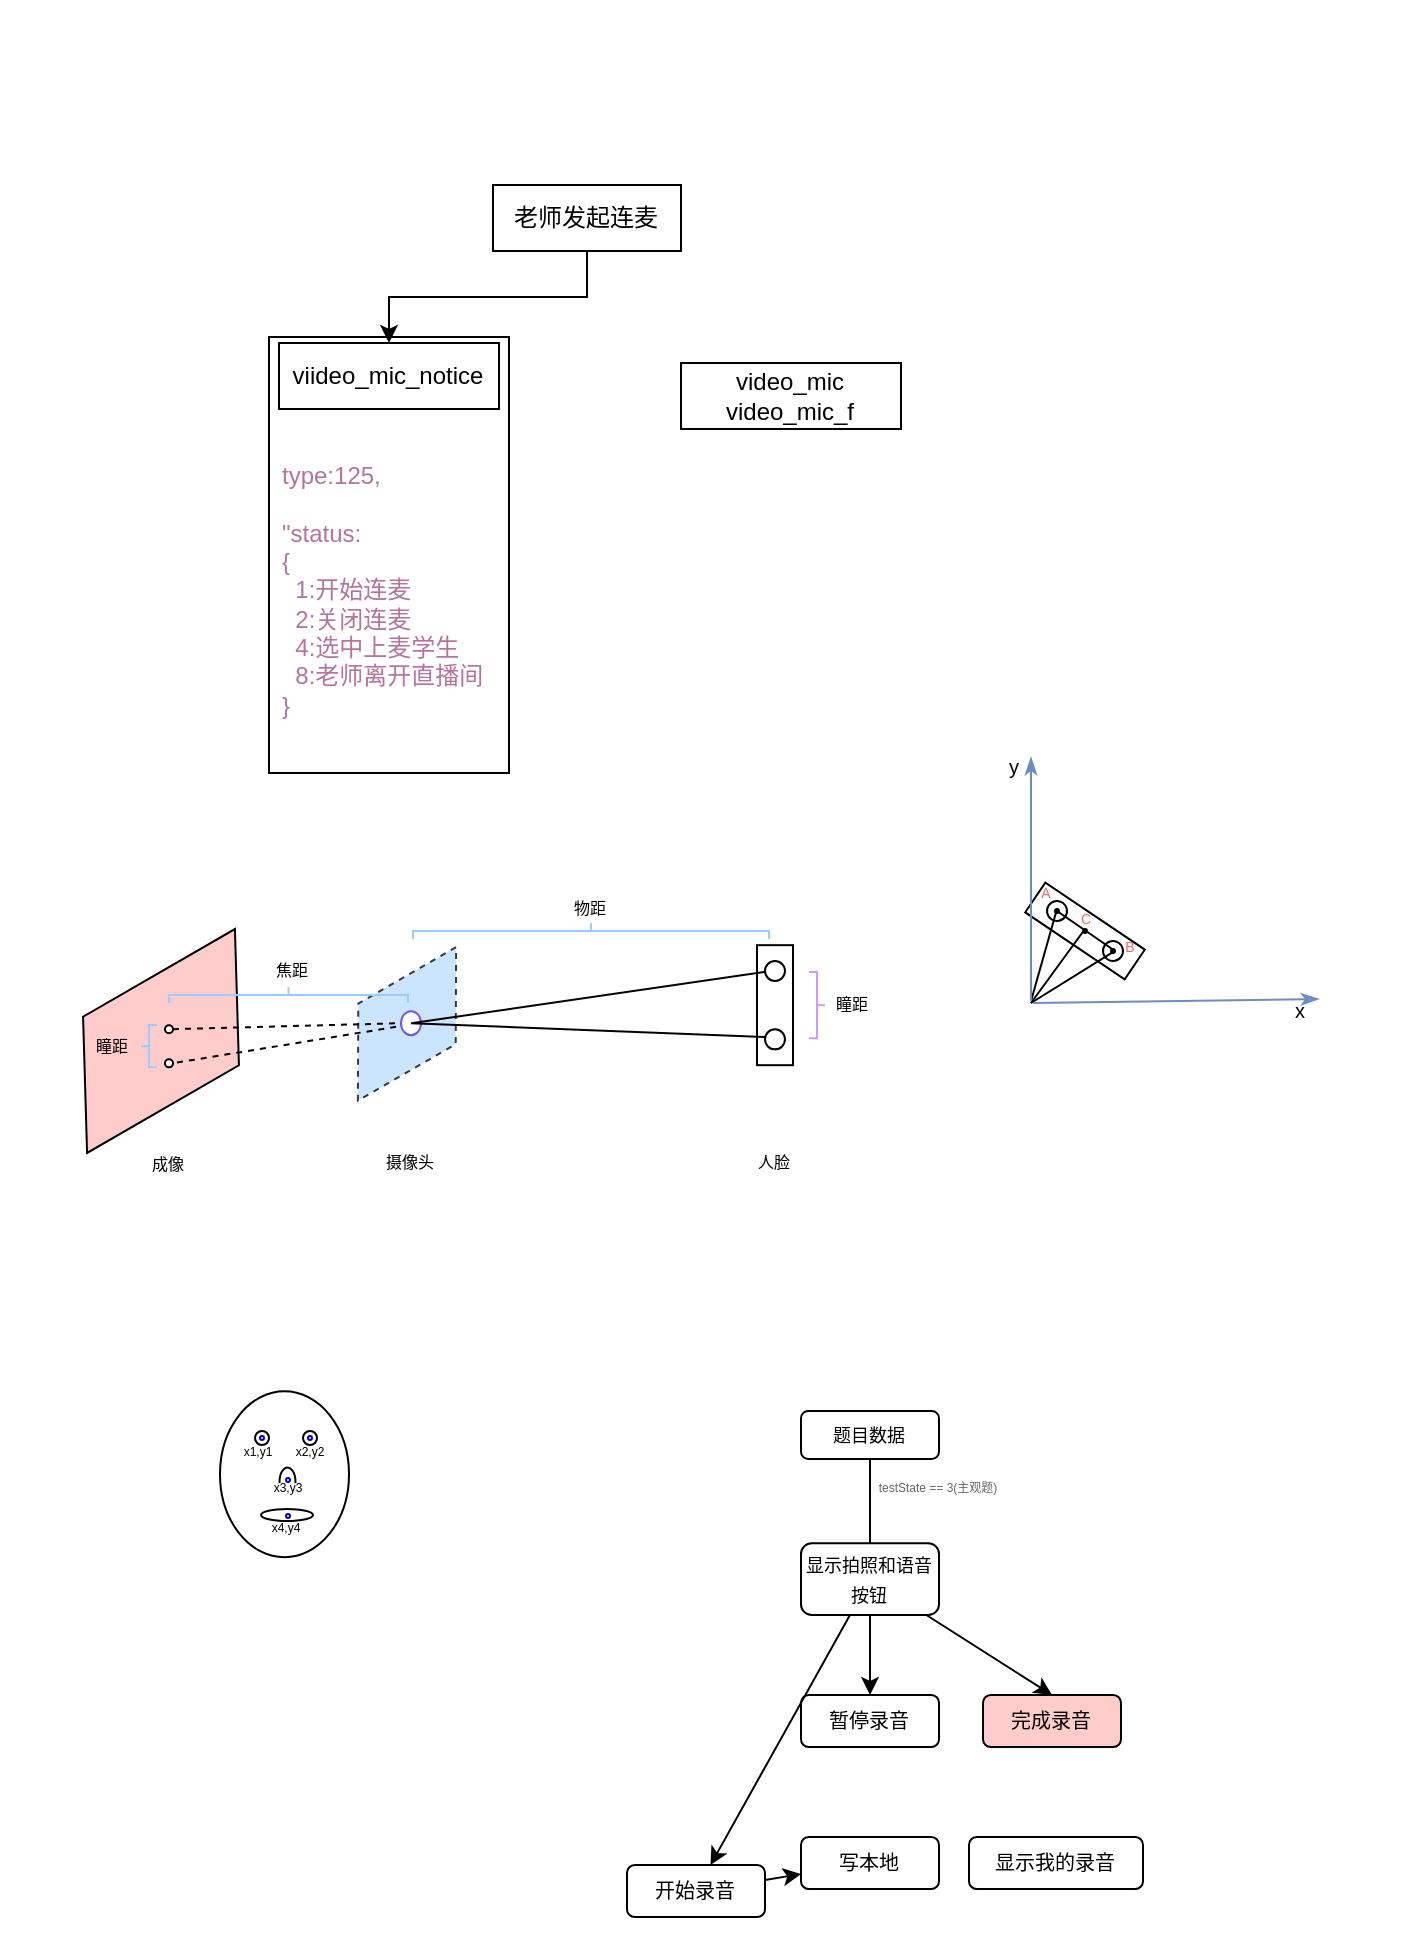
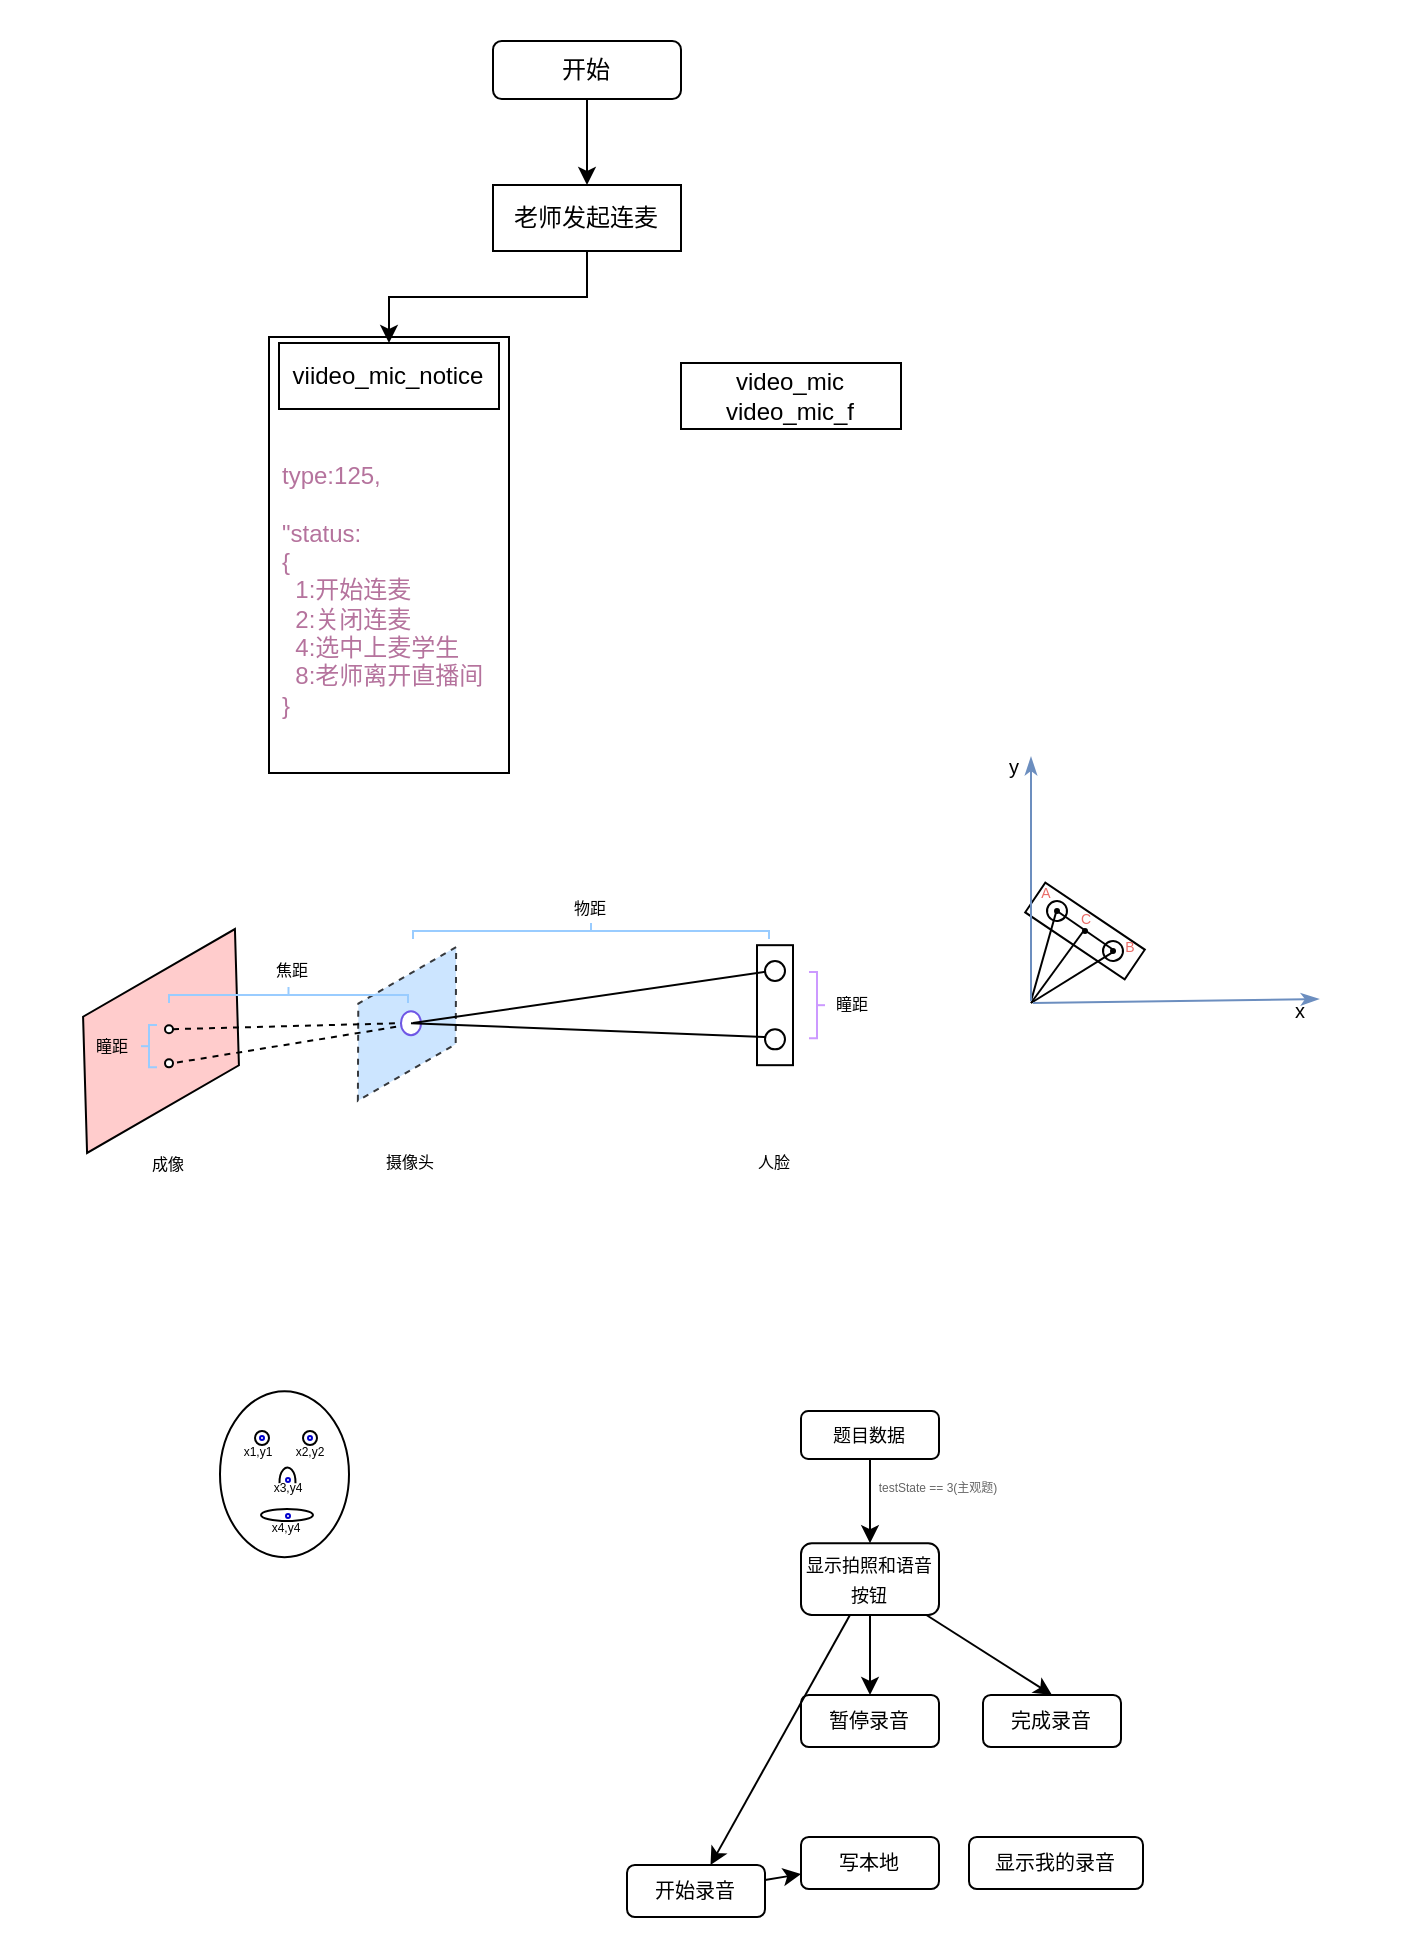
+ <mxCell id="5" value="开始" style="rounded=1;whiteSpace=wrap;html=1;" parent="1" vertex="1"><mxGeometry x="246" y="20" width="94" height="29" as="geometry" /></mxCell>
+ <mxCell id="4" value="" style="edgeStyle=orthogonalEdgeStyle;rounded=0;orthogonalLoop=1;jettySize=auto;html=1;" parent="1" source="5" target="7" edge="1"><mxGeometry relative="1" as="geometry" /></mxCell>
- <mxCell id="44" value="x3,y3" style="text;html=1;strokeColor=none;fillColor=none;align=center;verticalAlign=middle;whiteSpace=wrap;rounded=0;fontSize=6;" parent="1" vertex="1"><mxGeometry x="131" y="737.12" width="26" height="14" as="geometry" /></mxCell>
+ <mxCell id="44" value="x3,y4" style="text;html=1;strokeColor=none;fillColor=none;align=center;verticalAlign=middle;whiteSpace=wrap;rounded=0;fontSize=6;" parent="1" vertex="1"><mxGeometry x="131" y="737.12" width="26" height="14" as="geometry" /></mxCell>
- <mxCell id="46" style="edgeStyle=orthogonalEdgeStyle;rounded=0;orthogonalLoop=1;jettySize=auto;html=1;endArrow=none;" parent="1" source="47" target="49" edge="1"><mxGeometry relative="1" as="geometry" /></mxCell>
+ <mxCell id="46" style="edgeStyle=orthogonalEdgeStyle;rounded=0;orthogonalLoop=1;jettySize=auto;html=1;" parent="1" source="47" target="49" edge="1"><mxGeometry relative="1" as="geometry" /></mxCell>
- <mxCell id="54" value="&lt;font size=&quot;1&quot;&gt;完成录音&lt;/font&gt;" style="rounded=1;whiteSpace=wrap;html=1;fillColor=#ffcccc;" parent="1" vertex="1"><mxGeometry x="491" y="847" width="69" height="26" as="geometry" /></mxCell>
+ <mxCell id="54" value="&lt;font size=&quot;1&quot;&gt;完成录音&lt;/font&gt;" style="rounded=1;whiteSpace=wrap;html=1;" parent="1" vertex="1"><mxGeometry x="491" y="847" width="69" height="26" as="geometry" /></mxCell>
